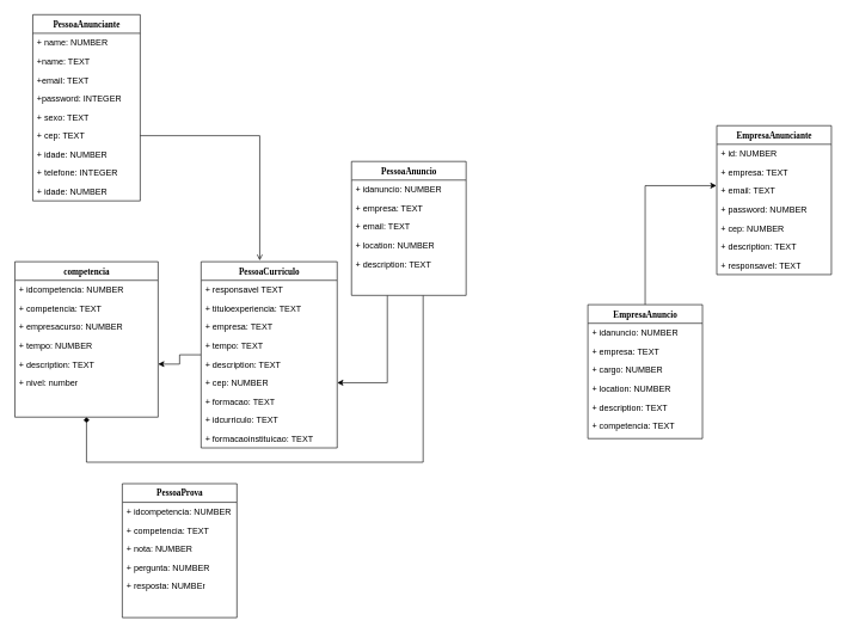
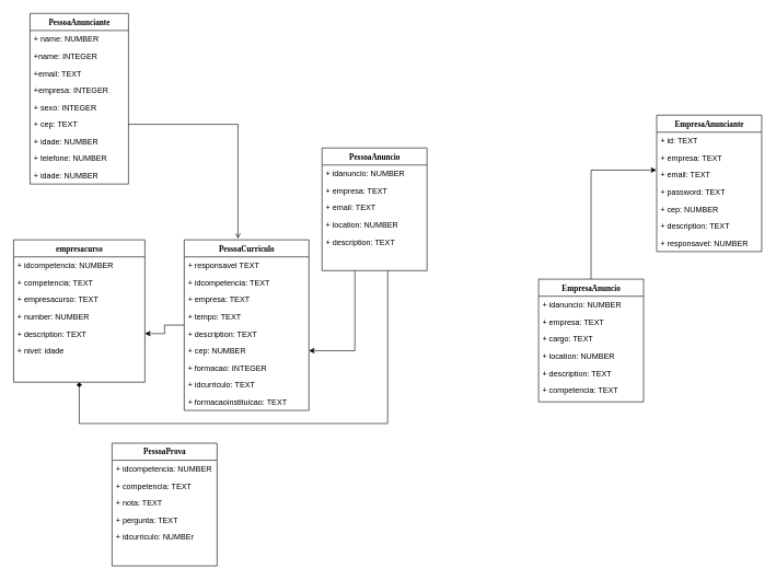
- <mxCell id="4" value="+name: TEXT" style="text;html=1;strokeColor=none;fillColor=none;align=left;verticalAlign=top;spacingLeft=4;spacingRight=4;whiteSpace=wrap;overflow=hidden;rotatable=0;points=[[0,0.5],[1,0.5]];portConstraint=eastwest;" parent="2" vertex="1"><mxGeometry y="52" width="150" height="26" as="geometry" /></mxCell>
+ <mxCell id="4" value="+name: INTEGER" style="text;html=1;strokeColor=none;fillColor=none;align=left;verticalAlign=top;spacingLeft=4;spacingRight=4;whiteSpace=wrap;overflow=hidden;rotatable=0;points=[[0,0.5],[1,0.5]];portConstraint=eastwest;" parent="2" vertex="1"><mxGeometry y="52" width="150" height="26" as="geometry" /></mxCell>
- <mxCell id="6" value="+password: INTEGER" style="text;html=1;strokeColor=none;fillColor=none;align=left;verticalAlign=top;spacingLeft=4;spacingRight=4;whiteSpace=wrap;overflow=hidden;rotatable=0;points=[[0,0.5],[1,0.5]];portConstraint=eastwest;" vertex="1" parent="2"><mxGeometry y="104" width="150" height="26" as="geometry" /></mxCell>
+ <mxCell id="6" value="+empresa: INTEGER" style="text;html=1;strokeColor=none;fillColor=none;align=left;verticalAlign=top;spacingLeft=4;spacingRight=4;whiteSpace=wrap;overflow=hidden;rotatable=0;points=[[0,0.5],[1,0.5]];portConstraint=eastwest;" vertex="1" parent="2"><mxGeometry y="104" width="150" height="26" as="geometry" /></mxCell>
- <mxCell id="7" value="+ sexo: TEXT" style="text;html=1;strokeColor=none;fillColor=none;align=left;verticalAlign=top;spacingLeft=4;spacingRight=4;whiteSpace=wrap;overflow=hidden;rotatable=0;points=[[0,0.5],[1,0.5]];portConstraint=eastwest;" parent="2" vertex="1"><mxGeometry y="130" width="150" height="26" as="geometry" /></mxCell>
+ <mxCell id="7" value="+ sexo: INTEGER" style="text;html=1;strokeColor=none;fillColor=none;align=left;verticalAlign=top;spacingLeft=4;spacingRight=4;whiteSpace=wrap;overflow=hidden;rotatable=0;points=[[0,0.5],[1,0.5]];portConstraint=eastwest;" parent="2" vertex="1"><mxGeometry y="130" width="150" height="26" as="geometry" /></mxCell>
- <mxCell id="46" value="+ id: NUMBER" style="text;html=1;strokeColor=none;fillColor=none;align=left;verticalAlign=top;spacingLeft=4;spacingRight=4;whiteSpace=wrap;overflow=hidden;rotatable=0;points=[[0,0.5],[1,0.5]];portConstraint=eastwest;" parent="45" vertex="1"><mxGeometry y="26" width="160" height="26" as="geometry" /></mxCell>
+ <mxCell id="46" value="+ id: TEXT" style="text;html=1;strokeColor=none;fillColor=none;align=left;verticalAlign=top;spacingLeft=4;spacingRight=4;whiteSpace=wrap;overflow=hidden;rotatable=0;points=[[0,0.5],[1,0.5]];portConstraint=eastwest;" parent="45" vertex="1"><mxGeometry y="26" width="160" height="26" as="geometry" /></mxCell>
- <mxCell id="10" value="+ telefone: INTEGER&lt;br&gt;&lt;br&gt;" style="text;html=1;strokeColor=none;fillColor=none;align=left;verticalAlign=top;spacingLeft=4;spacingRight=4;whiteSpace=wrap;overflow=hidden;rotatable=0;points=[[0,0.5],[1,0.5]];portConstraint=eastwest;" vertex="1" parent="2"><mxGeometry y="208" width="150" height="26" as="geometry" /></mxCell>
+ <mxCell id="10" value="+ telefone: NUMBER&lt;br&gt;&lt;br&gt;" style="text;html=1;strokeColor=none;fillColor=none;align=left;verticalAlign=top;spacingLeft=4;spacingRight=4;whiteSpace=wrap;overflow=hidden;rotatable=0;points=[[0,0.5],[1,0.5]];portConstraint=eastwest;" vertex="1" parent="2"><mxGeometry y="208" width="150" height="26" as="geometry" /></mxCell>
- <mxCell id="49" value="+ password: NUMBER" style="text;html=1;strokeColor=none;fillColor=none;align=left;verticalAlign=top;spacingLeft=4;spacingRight=4;whiteSpace=wrap;overflow=hidden;rotatable=0;points=[[0,0.5],[1,0.5]];portConstraint=eastwest;" vertex="1" parent="45"><mxGeometry y="104" width="160" height="26" as="geometry" /></mxCell>
+ <mxCell id="49" value="+ password: TEXT" style="text;html=1;strokeColor=none;fillColor=none;align=left;verticalAlign=top;spacingLeft=4;spacingRight=4;whiteSpace=wrap;overflow=hidden;rotatable=0;points=[[0,0.5],[1,0.5]];portConstraint=eastwest;" vertex="1" parent="45"><mxGeometry y="104" width="160" height="26" as="geometry" /></mxCell>
- <mxCell id="52" value="+ responsavel: TEXT" style="text;html=1;strokeColor=none;fillColor=none;align=left;verticalAlign=top;spacingLeft=4;spacingRight=4;whiteSpace=wrap;overflow=hidden;rotatable=0;points=[[0,0.5],[1,0.5]];portConstraint=eastwest;" vertex="1" parent="45"><mxGeometry y="182" width="160" height="26" as="geometry" /></mxCell>
+ <mxCell id="52" value="+ responsavel: NUMBER" style="text;html=1;strokeColor=none;fillColor=none;align=left;verticalAlign=top;spacingLeft=4;spacingRight=4;whiteSpace=wrap;overflow=hidden;rotatable=0;points=[[0,0.5],[1,0.5]];portConstraint=eastwest;" vertex="1" parent="45"><mxGeometry y="182" width="160" height="26" as="geometry" /></mxCell>
- <mxCell id="20" value="competencia" style="swimlane;html=1;fontStyle=1;align=center;verticalAlign=top;childLayout=stackLayout;horizontal=1;startSize=26;horizontalStack=0;resizeParent=1;resizeLast=0;collapsible=1;marginBottom=0;swimlaneFillColor=#ffffff;rounded=0;shadow=0;comic=0;labelBackgroundColor=none;strokeWidth=1;fillColor=none;fontFamily=Verdana;fontSize=12" vertex="1" parent="1"><mxGeometry x="20" y="365" width="200" height="217" as="geometry" /></mxCell>
+ <mxCell id="20" value="empresacurso" style="swimlane;html=1;fontStyle=1;align=center;verticalAlign=top;childLayout=stackLayout;horizontal=1;startSize=26;horizontalStack=0;resizeParent=1;resizeLast=0;collapsible=1;marginBottom=0;swimlaneFillColor=#ffffff;rounded=0;shadow=0;comic=0;labelBackgroundColor=none;strokeWidth=1;fillColor=none;fontFamily=Verdana;fontSize=12" vertex="1" parent="1"><mxGeometry x="20" y="365" width="200" height="217" as="geometry" /></mxCell>
- <mxCell id="31" value="+ tituloexperiencia: TEXT" style="text;html=1;strokeColor=none;fillColor=none;align=left;verticalAlign=top;spacingLeft=4;spacingRight=4;whiteSpace=wrap;overflow=hidden;rotatable=0;points=[[0,0.5],[1,0.5]];portConstraint=eastwest;" vertex="1" parent="29"><mxGeometry y="52" width="190" height="26" as="geometry" /></mxCell>
+ <mxCell id="31" value="+ idcompetencia: TEXT" style="text;html=1;strokeColor=none;fillColor=none;align=left;verticalAlign=top;spacingLeft=4;spacingRight=4;whiteSpace=wrap;overflow=hidden;rotatable=0;points=[[0,0.5],[1,0.5]];portConstraint=eastwest;" vertex="1" parent="29"><mxGeometry y="52" width="190" height="26" as="geometry" /></mxCell>
- <mxCell id="23" value="+ empresacurso: NUMBER" style="text;html=1;strokeColor=none;fillColor=none;align=left;verticalAlign=top;spacingLeft=4;spacingRight=4;whiteSpace=wrap;overflow=hidden;rotatable=0;points=[[0,0.5],[1,0.5]];portConstraint=eastwest;" vertex="1" parent="20"><mxGeometry y="78" width="200" height="26" as="geometry" /></mxCell>
+ <mxCell id="23" value="+ empresacurso: TEXT" style="text;html=1;strokeColor=none;fillColor=none;align=left;verticalAlign=top;spacingLeft=4;spacingRight=4;whiteSpace=wrap;overflow=hidden;rotatable=0;points=[[0,0.5],[1,0.5]];portConstraint=eastwest;" vertex="1" parent="20"><mxGeometry y="78" width="200" height="26" as="geometry" /></mxCell>
- <mxCell id="24" value="+ tempo: NUMBER" style="text;html=1;strokeColor=none;fillColor=none;align=left;verticalAlign=top;spacingLeft=4;spacingRight=4;whiteSpace=wrap;overflow=hidden;rotatable=0;points=[[0,0.5],[1,0.5]];portConstraint=eastwest;" vertex="1" parent="20"><mxGeometry y="104" width="200" height="26" as="geometry" /></mxCell>
+ <mxCell id="24" value="+ number: NUMBER" style="text;html=1;strokeColor=none;fillColor=none;align=left;verticalAlign=top;spacingLeft=4;spacingRight=4;whiteSpace=wrap;overflow=hidden;rotatable=0;points=[[0,0.5],[1,0.5]];portConstraint=eastwest;" vertex="1" parent="20"><mxGeometry y="104" width="200" height="26" as="geometry" /></mxCell>
- <mxCell id="57" value="+ cargo: NUMBER" style="text;html=1;strokeColor=none;fillColor=none;align=left;verticalAlign=top;spacingLeft=4;spacingRight=4;whiteSpace=wrap;overflow=hidden;rotatable=0;points=[[0,0.5],[1,0.5]];portConstraint=eastwest;" vertex="1" parent="54"><mxGeometry y="78" width="160" height="26" as="geometry" /></mxCell>
+ <mxCell id="57" value="+ cargo: TEXT" style="text;html=1;strokeColor=none;fillColor=none;align=left;verticalAlign=top;spacingLeft=4;spacingRight=4;whiteSpace=wrap;overflow=hidden;rotatable=0;points=[[0,0.5],[1,0.5]];portConstraint=eastwest;" vertex="1" parent="54"><mxGeometry y="78" width="160" height="26" as="geometry" /></mxCell>
- <mxCell id="26" value="+ nivel: number" style="text;html=1;strokeColor=none;fillColor=none;align=left;verticalAlign=top;spacingLeft=4;spacingRight=4;whiteSpace=wrap;overflow=hidden;rotatable=0;points=[[0,0.5],[1,0.5]];portConstraint=eastwest;" vertex="1" parent="20"><mxGeometry y="156" width="200" height="26" as="geometry" /></mxCell>
+ <mxCell id="26" value="+ nivel: idade" style="text;html=1;strokeColor=none;fillColor=none;align=left;verticalAlign=top;spacingLeft=4;spacingRight=4;whiteSpace=wrap;overflow=hidden;rotatable=0;points=[[0,0.5],[1,0.5]];portConstraint=eastwest;" vertex="1" parent="20"><mxGeometry y="156" width="200" height="26" as="geometry" /></mxCell>
- <mxCell id="36" value="+ formacao: TEXT" style="text;html=1;strokeColor=none;fillColor=none;align=left;verticalAlign=top;spacingLeft=4;spacingRight=4;whiteSpace=wrap;overflow=hidden;rotatable=0;points=[[0,0.5],[1,0.5]];portConstraint=eastwest;" vertex="1" parent="29"><mxGeometry y="182" width="190" height="26" as="geometry" /></mxCell>
+ <mxCell id="36" value="+ formacao: INTEGER" style="text;html=1;strokeColor=none;fillColor=none;align=left;verticalAlign=top;spacingLeft=4;spacingRight=4;whiteSpace=wrap;overflow=hidden;rotatable=0;points=[[0,0.5],[1,0.5]];portConstraint=eastwest;" vertex="1" parent="29"><mxGeometry y="182" width="190" height="26" as="geometry" /></mxCell>
- <mxCell id="42" value="+ nota: NUMBER" style="text;html=1;strokeColor=none;fillColor=none;align=left;verticalAlign=top;spacingLeft=4;spacingRight=4;whiteSpace=wrap;overflow=hidden;rotatable=0;points=[[0,0.5],[1,0.5]];portConstraint=eastwest;" vertex="1" parent="39"><mxGeometry y="78" width="160" height="26" as="geometry" /></mxCell>
+ <mxCell id="42" value="+ nota: TEXT" style="text;html=1;strokeColor=none;fillColor=none;align=left;verticalAlign=top;spacingLeft=4;spacingRight=4;whiteSpace=wrap;overflow=hidden;rotatable=0;points=[[0,0.5],[1,0.5]];portConstraint=eastwest;" vertex="1" parent="39"><mxGeometry y="78" width="160" height="26" as="geometry" /></mxCell>
- <mxCell id="43" value="+ pergunta: NUMBER" style="text;html=1;strokeColor=none;fillColor=none;align=left;verticalAlign=top;spacingLeft=4;spacingRight=4;whiteSpace=wrap;overflow=hidden;rotatable=0;points=[[0,0.5],[1,0.5]];portConstraint=eastwest;" vertex="1" parent="39"><mxGeometry y="104" width="160" height="26" as="geometry" /></mxCell>
+ <mxCell id="43" value="+ pergunta: TEXT" style="text;html=1;strokeColor=none;fillColor=none;align=left;verticalAlign=top;spacingLeft=4;spacingRight=4;whiteSpace=wrap;overflow=hidden;rotatable=0;points=[[0,0.5],[1,0.5]];portConstraint=eastwest;" vertex="1" parent="39"><mxGeometry y="104" width="160" height="26" as="geometry" /></mxCell>
- <mxCell id="44" value="+ resposta: NUMBEr" style="text;html=1;strokeColor=none;fillColor=none;align=left;verticalAlign=top;spacingLeft=4;spacingRight=4;whiteSpace=wrap;overflow=hidden;rotatable=0;points=[[0,0.5],[1,0.5]];portConstraint=eastwest;" vertex="1" parent="39"><mxGeometry y="130" width="160" height="26" as="geometry" /></mxCell>
+ <mxCell id="44" value="+ idcurriculo: NUMBEr" style="text;html=1;strokeColor=none;fillColor=none;align=left;verticalAlign=top;spacingLeft=4;spacingRight=4;whiteSpace=wrap;overflow=hidden;rotatable=0;points=[[0,0.5],[1,0.5]];portConstraint=eastwest;" vertex="1" parent="39"><mxGeometry y="130" width="160" height="26" as="geometry" /></mxCell>
